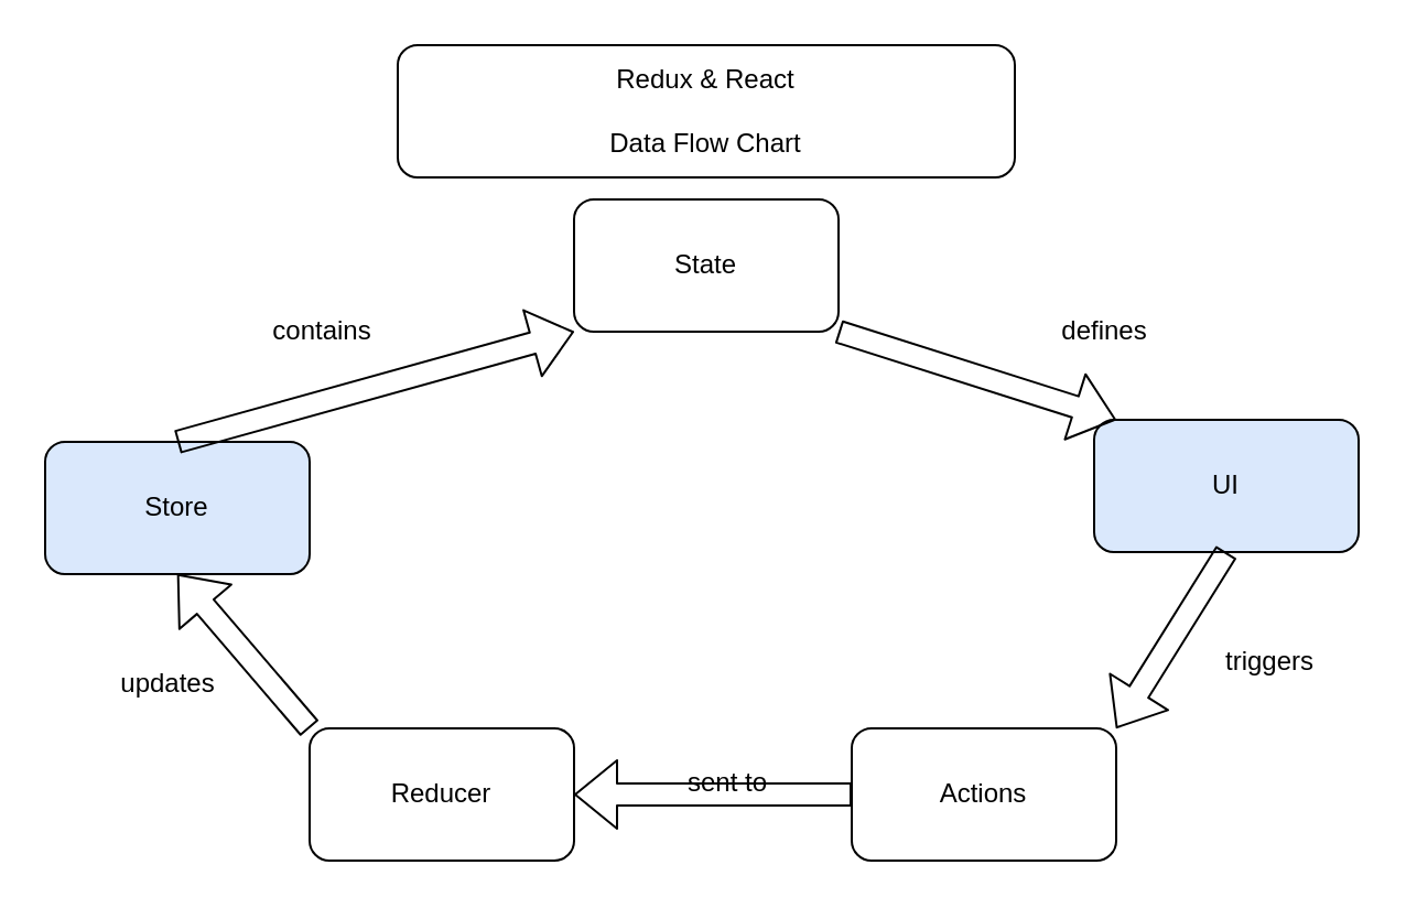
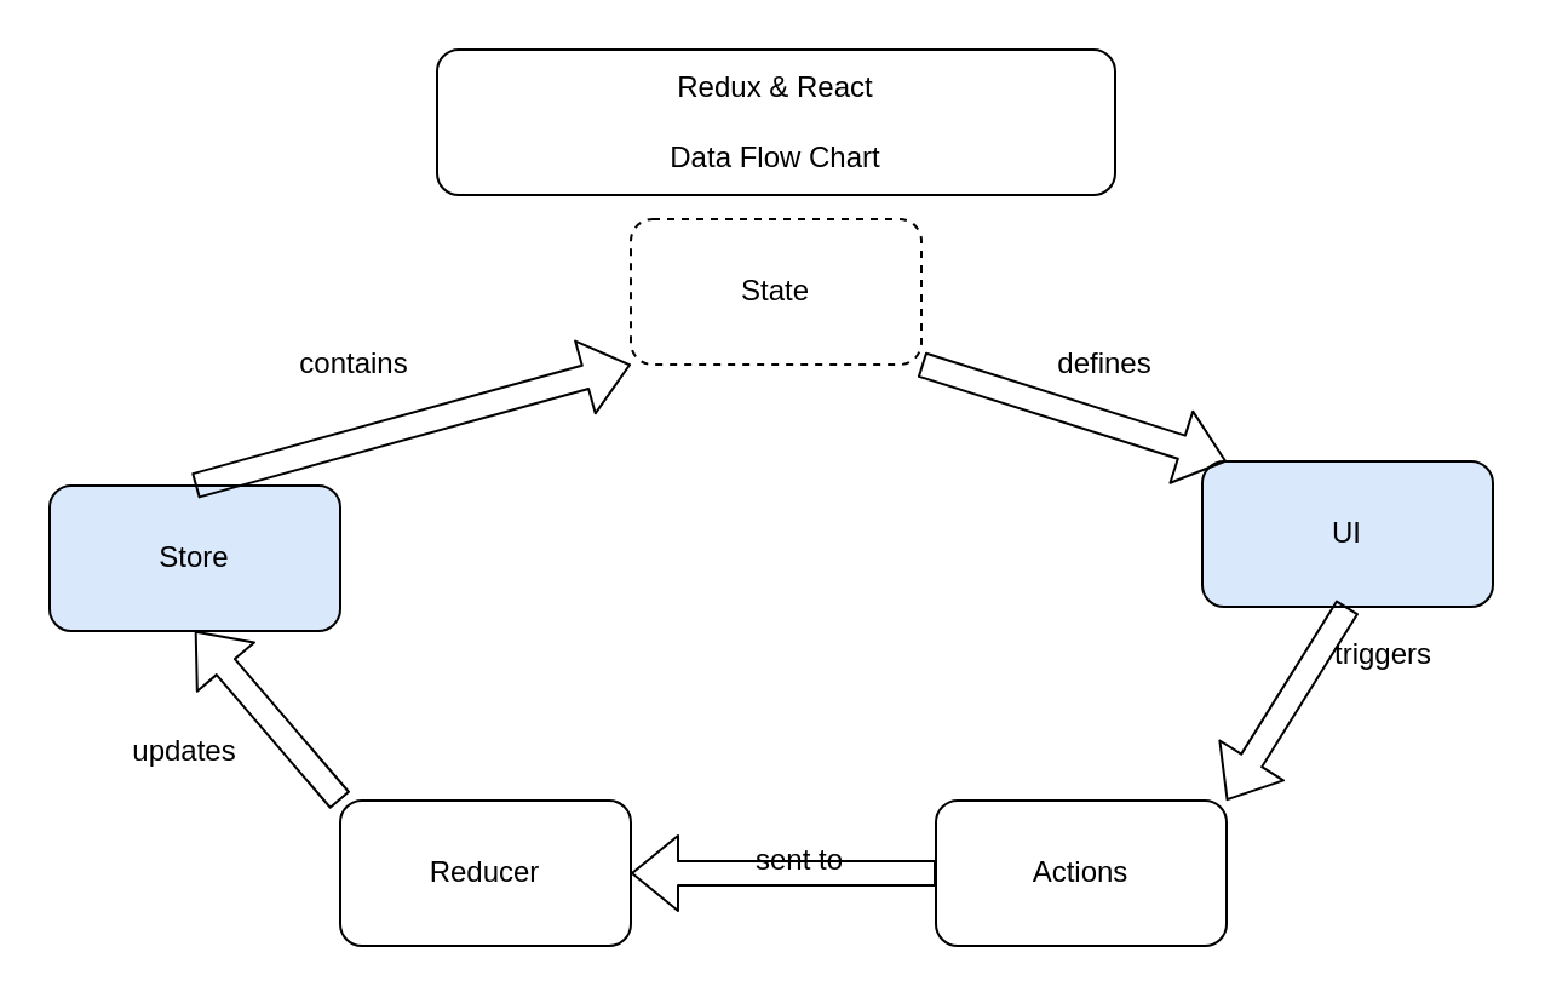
- <mxCell id="2" value="State" style="rounded=1;whiteSpace=wrap;html=1;" vertex="1" parent="1"><mxGeometry x="260" y="90" width="120" height="60" as="geometry" /></mxCell>
+ <mxCell id="2" value="State" style="rounded=1;whiteSpace=wrap;html=1;dashed=1;" vertex="1" parent="1"><mxGeometry x="260" y="90" width="120" height="60" as="geometry" /></mxCell>
- <mxCell id="8" value="defines" style="text;html=1;strokeColor=none;fillColor=none;align=center;verticalAlign=middle;whiteSpace=wrap;rounded=0;" vertex="1" parent="1"><mxGeometry x="481" y="140" width="40" height="20" as="geometry" /></mxCell>
+ <mxCell id="8" value="defines" style="text;html=1;strokeColor=none;fillColor=none;align=center;verticalAlign=middle;whiteSpace=wrap;rounded=0;" vertex="1" parent="1"><mxGeometry x="436" y="140" width="40" height="20" as="geometry" /></mxCell>
- <mxCell id="10" value="triggers" style="text;html=1;strokeColor=none;fillColor=none;align=center;verticalAlign=middle;whiteSpace=wrap;rounded=0;" vertex="1" parent="1"><mxGeometry x="556" y="290" width="40" height="20" as="geometry" /></mxCell>
+ <mxCell id="10" value="triggers" style="text;html=1;strokeColor=none;fillColor=none;align=center;verticalAlign=middle;whiteSpace=wrap;rounded=0;" vertex="1" parent="1"><mxGeometry x="551" y="260" width="40" height="20" as="geometry" /></mxCell>
